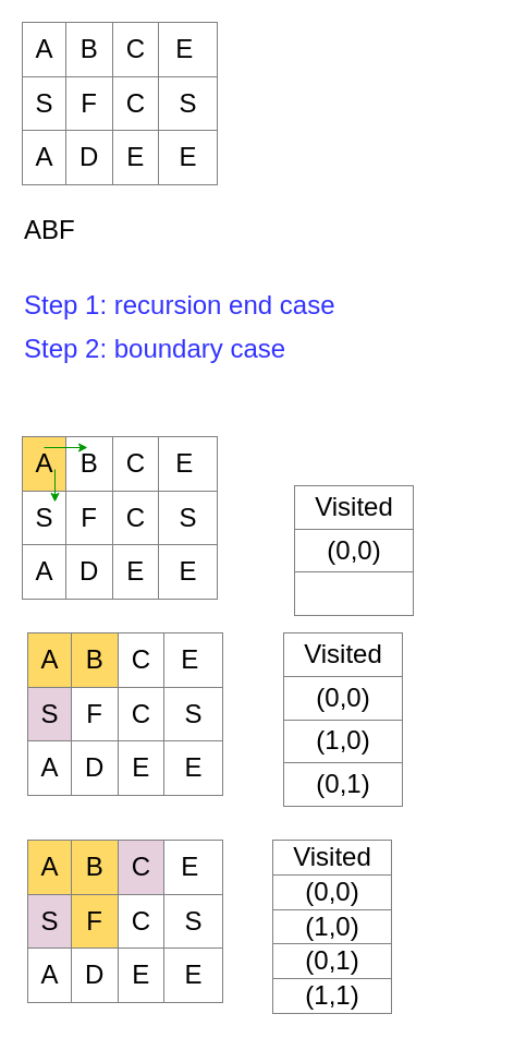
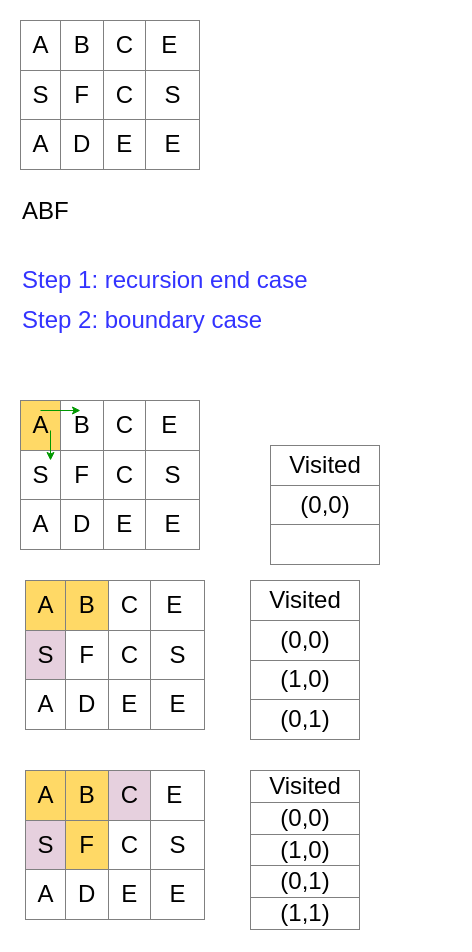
- <mxCell id="12" value="&lt;table border=&quot;1&quot; width=&quot;100%&quot; style=&quot;width: 100% ; height: 100% ; border-collapse: collapse&quot;&gt;&lt;tbody&gt;&lt;tr&gt;&lt;td align=&quot;center&quot;&gt;&lt;font&gt;Visited&lt;/font&gt;&lt;/td&gt;&lt;/tr&gt;&lt;tr&gt;&lt;td align=&quot;center&quot;&gt;&lt;font&gt;(0,0)&lt;/font&gt;&lt;/td&gt;&lt;/tr&gt;&lt;tr&gt;&lt;td align=&quot;center&quot;&gt;&lt;font&gt;(1,0)&lt;/font&gt;&lt;/td&gt;&lt;/tr&gt;&lt;tr&gt;&lt;td style=&quot;text-align: center&quot;&gt;(0,1)&lt;/td&gt;&lt;/tr&gt;&lt;/tbody&gt;&lt;/table&gt;" style="text;html=1;strokeColor=none;fillColor=none;overflow=fill;fontSize=24;fontColor=#000000;" vertex="1" parent="1"><mxGeometry x="260" y="580" width="110" height="160" as="geometry" /></mxCell>
+ <mxCell id="12" value="&lt;table border=&quot;1&quot; width=&quot;100%&quot; style=&quot;width: 100% ; height: 100% ; border-collapse: collapse&quot;&gt;&lt;tbody&gt;&lt;tr&gt;&lt;td align=&quot;center&quot;&gt;&lt;font&gt;Visited&lt;/font&gt;&lt;/td&gt;&lt;/tr&gt;&lt;tr&gt;&lt;td align=&quot;center&quot;&gt;&lt;font&gt;(0,0)&lt;/font&gt;&lt;/td&gt;&lt;/tr&gt;&lt;tr&gt;&lt;td align=&quot;center&quot;&gt;&lt;font&gt;(1,0)&lt;/font&gt;&lt;/td&gt;&lt;/tr&gt;&lt;tr&gt;&lt;td style=&quot;text-align: center&quot;&gt;(0,1)&lt;/td&gt;&lt;/tr&gt;&lt;/tbody&gt;&lt;/table&gt;" style="text;html=1;strokeColor=none;fillColor=none;overflow=fill;fontSize=24;fontColor=#000000;" vertex="1" parent="1"><mxGeometry x="250" y="580" width="110" height="160" as="geometry" /></mxCell>
